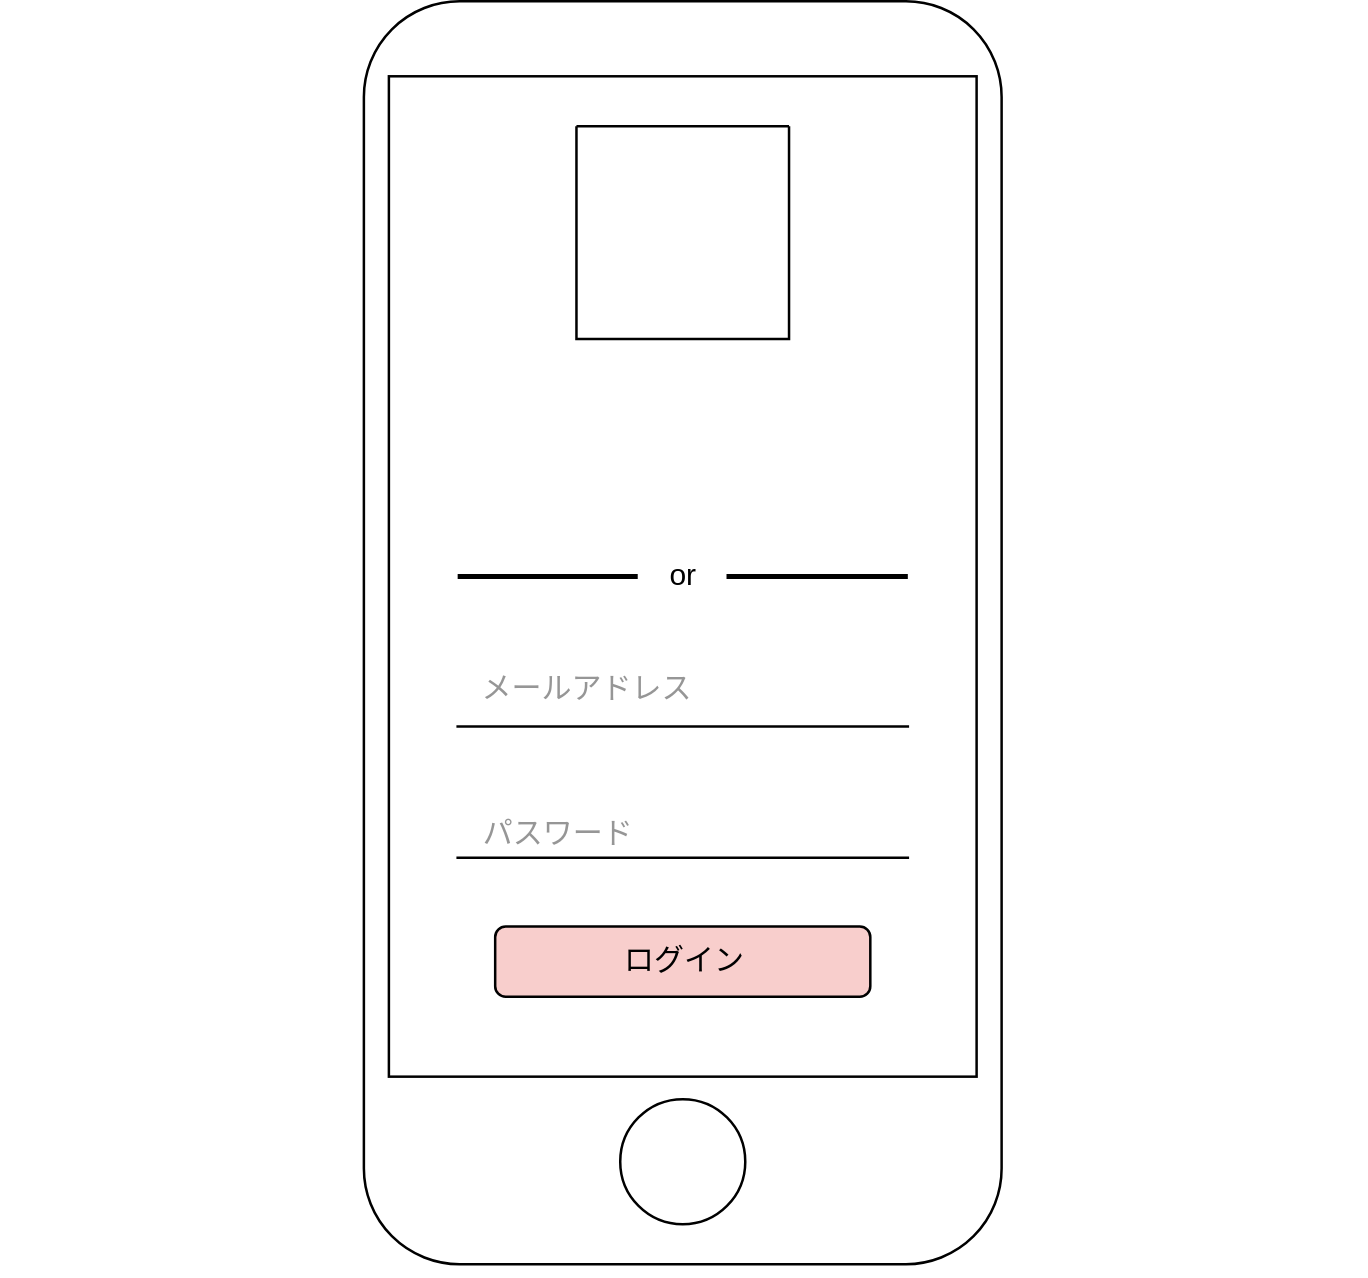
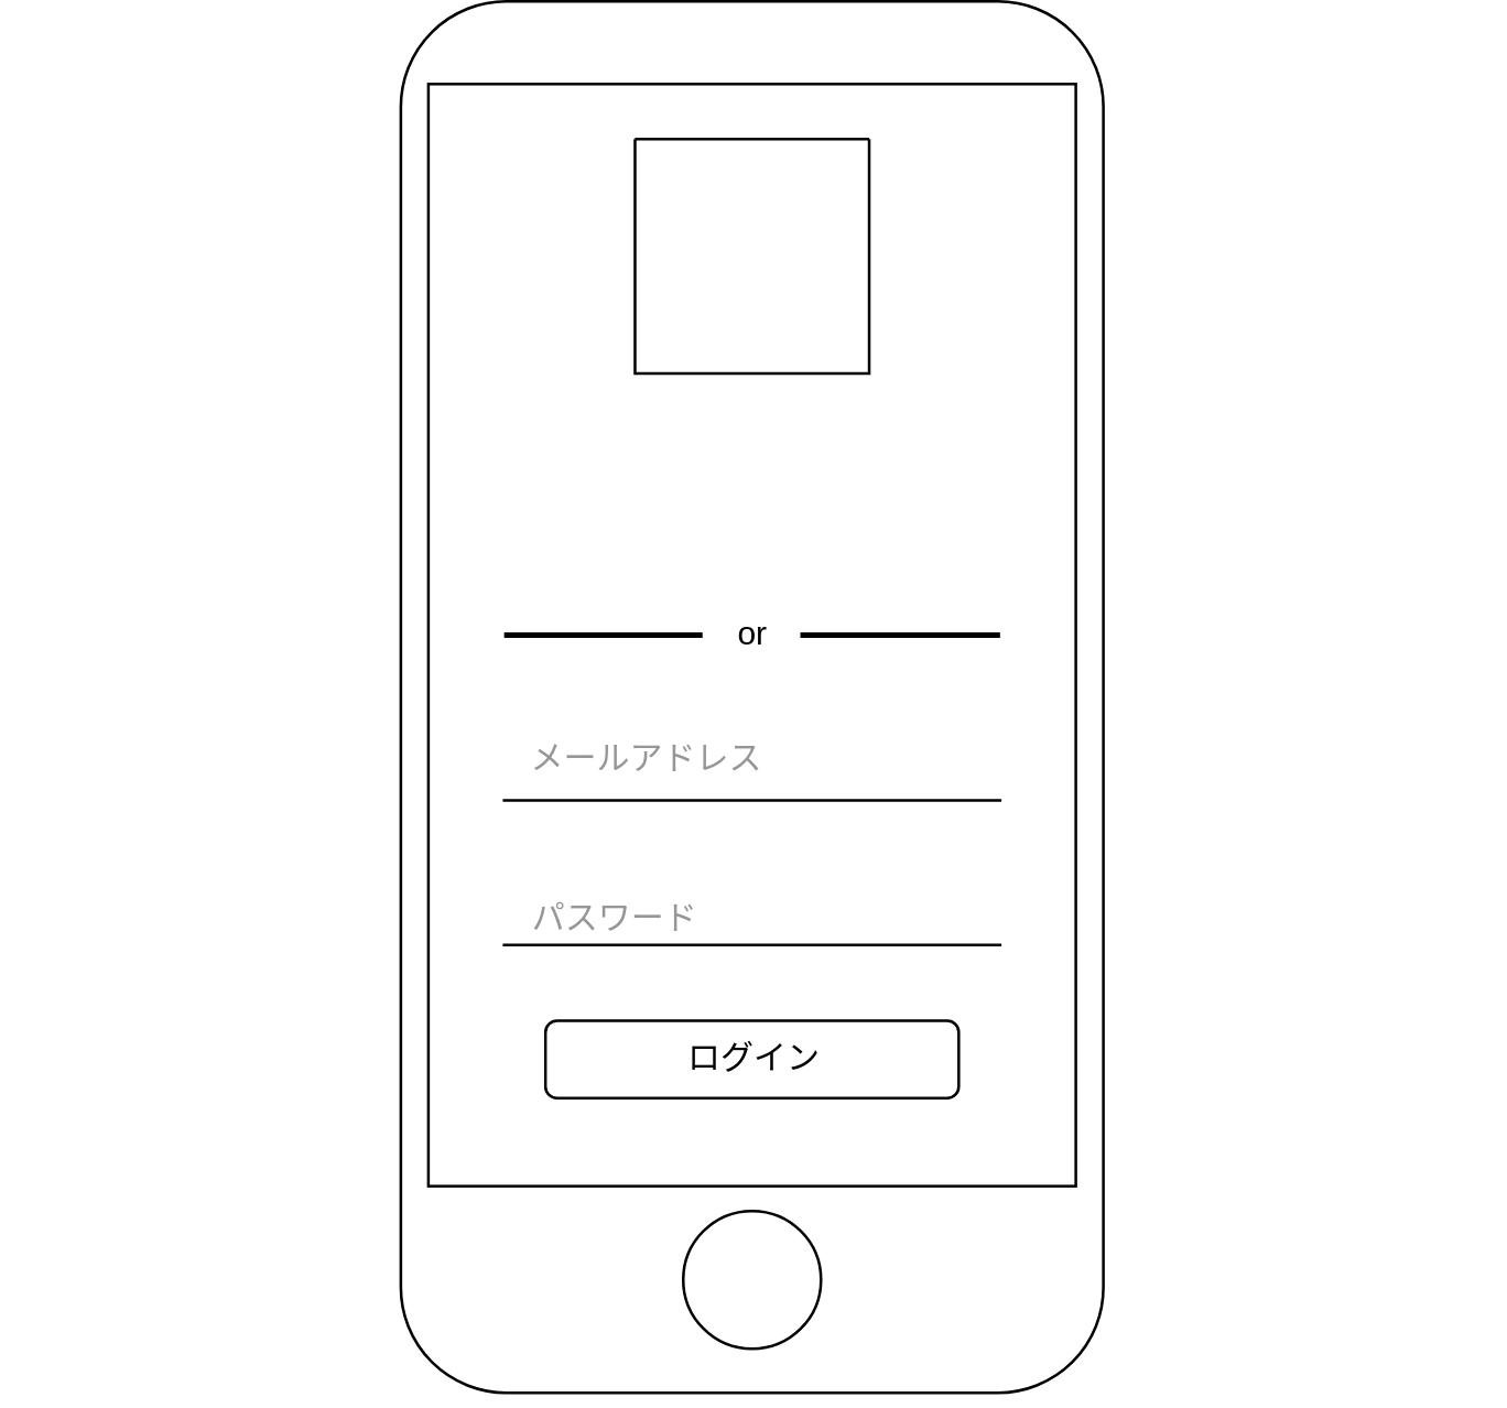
- <mxCell id="5" value="ログイン" style="html=1;rounded=1;fillColor=#f8cecc;" vertex="1" parent="1"><mxGeometry x="197.5" y="340" width="150" height="28" as="geometry" /></mxCell>
+ <mxCell id="5" value="ログイン" style="html=1;rounded=1;" vertex="1" parent="1"><mxGeometry x="197.5" y="340" width="150" height="28" as="geometry" /></mxCell>
